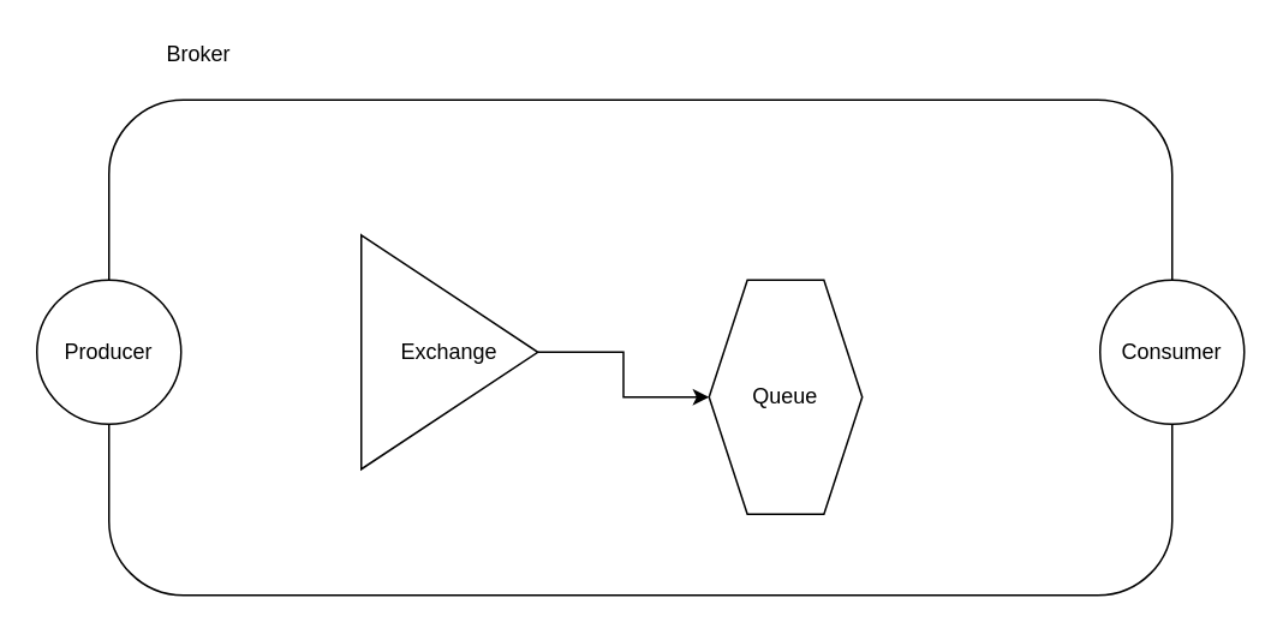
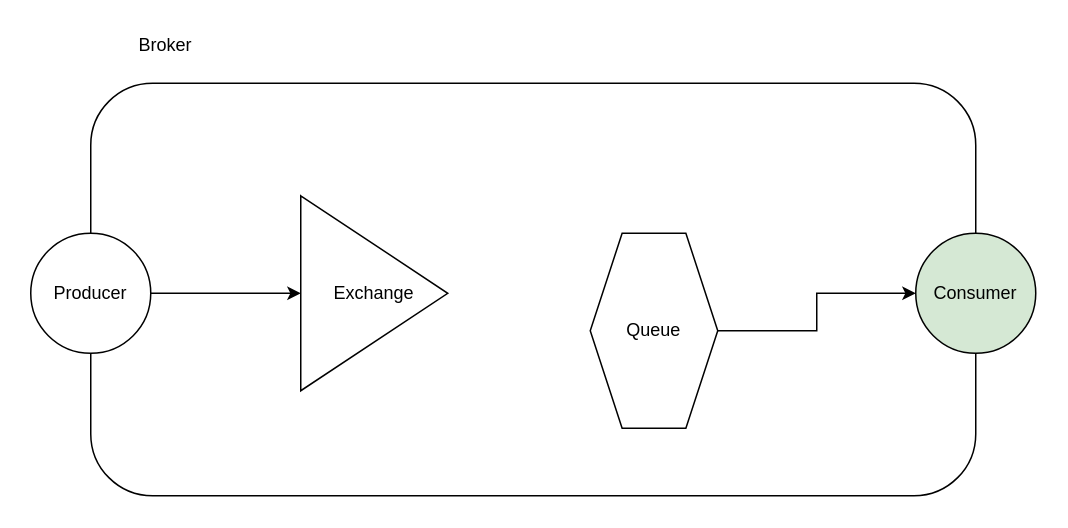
+ <mxCell id="3" style="edgeStyle=orthogonalEdgeStyle;rounded=0;orthogonalLoop=1;jettySize=auto;html=1;exitX=1;exitY=0.5;exitDx=0;exitDy=0;entryX=0;entryY=0.5;entryDx=0;entryDy=0;" edge="1" parent="1" source="4" target="6"><mxGeometry relative="1" as="geometry" /></mxCell>
- <mxCell id="9" value="Consumer&lt;br&gt;" style="ellipse;whiteSpace=wrap;html=1;aspect=fixed;" vertex="1" parent="1"><mxGeometry x="610" y="155" width="80" height="80" as="geometry" /></mxCell>
+ <mxCell id="9" value="Consumer&lt;br&gt;" style="ellipse;whiteSpace=wrap;html=1;aspect=fixed;fillColor=#d5e8d4;" vertex="1" parent="1"><mxGeometry x="610" y="155" width="80" height="80" as="geometry" /></mxCell>
- <mxCell id="5" style="edgeStyle=orthogonalEdgeStyle;rounded=0;orthogonalLoop=1;jettySize=auto;html=1;exitX=1;exitY=0.5;exitDx=0;exitDy=0;entryX=0;entryY=0.5;entryDx=0;entryDy=0;" edge="1" parent="1" source="6" target="8"><mxGeometry relative="1" as="geometry" /></mxCell>
+ <mxCell id="7" style="edgeStyle=orthogonalEdgeStyle;rounded=0;orthogonalLoop=1;jettySize=auto;html=1;exitX=1;exitY=0.5;exitDx=0;exitDy=0;entryX=0;entryY=0.5;entryDx=0;entryDy=0;" edge="1" parent="1" source="8" target="9"><mxGeometry relative="1" as="geometry" /></mxCell>
